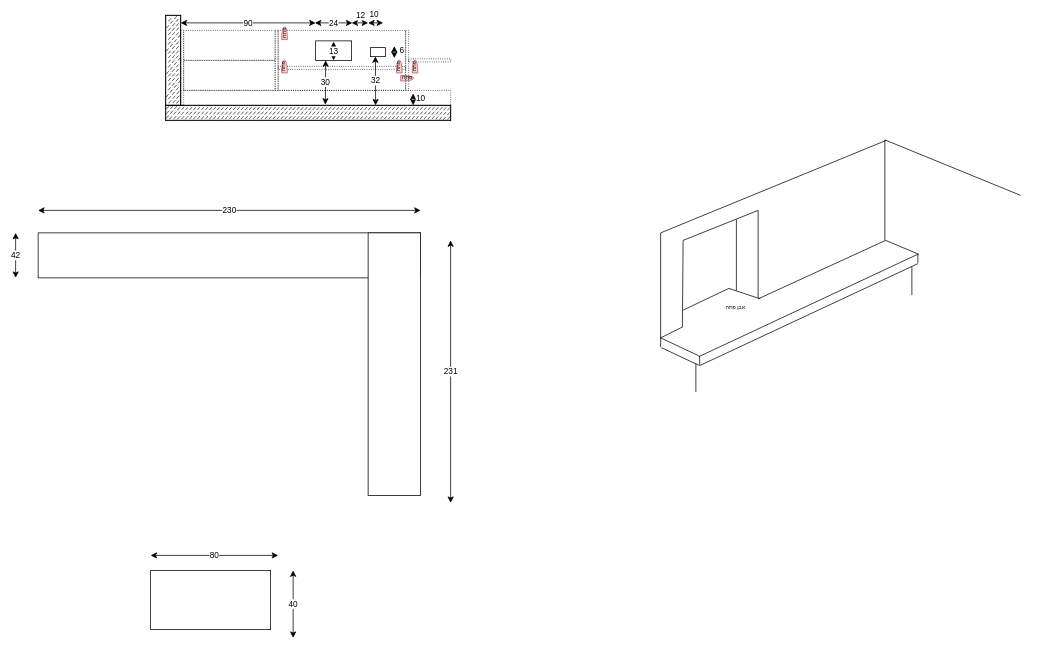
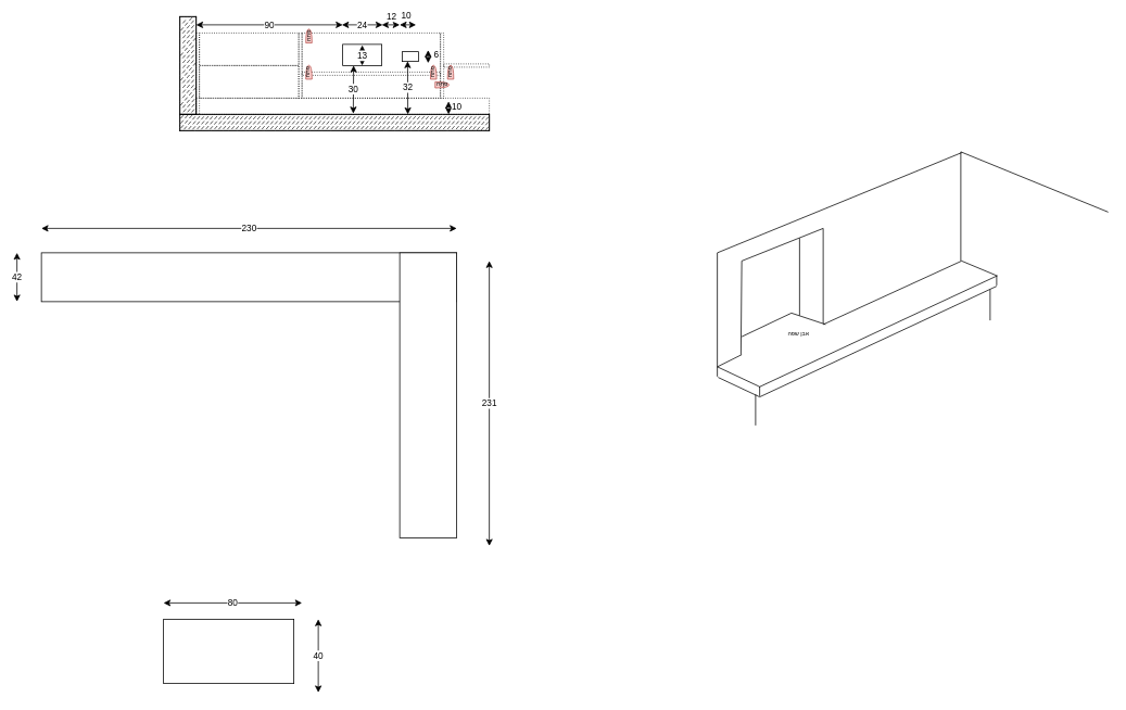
- <mxCell id="57" value="אבן פתח" style="text;html=1;strokeColor=none;fillColor=none;align=center;verticalAlign=middle;whiteSpace=wrap;rounded=0;fontSize=7;" vertex="1" parent="1"><mxGeometry x="960" y="400" width="40" height="20" as="geometry" /></mxCell>
+ <mxCell id="57" value="אבן שפה" style="text;html=1;strokeColor=none;fillColor=none;align=center;verticalAlign=middle;whiteSpace=wrap;rounded=0;fontSize=7;" vertex="1" parent="1"><mxGeometry x="960" y="400" width="40" height="20" as="geometry" /></mxCell>
